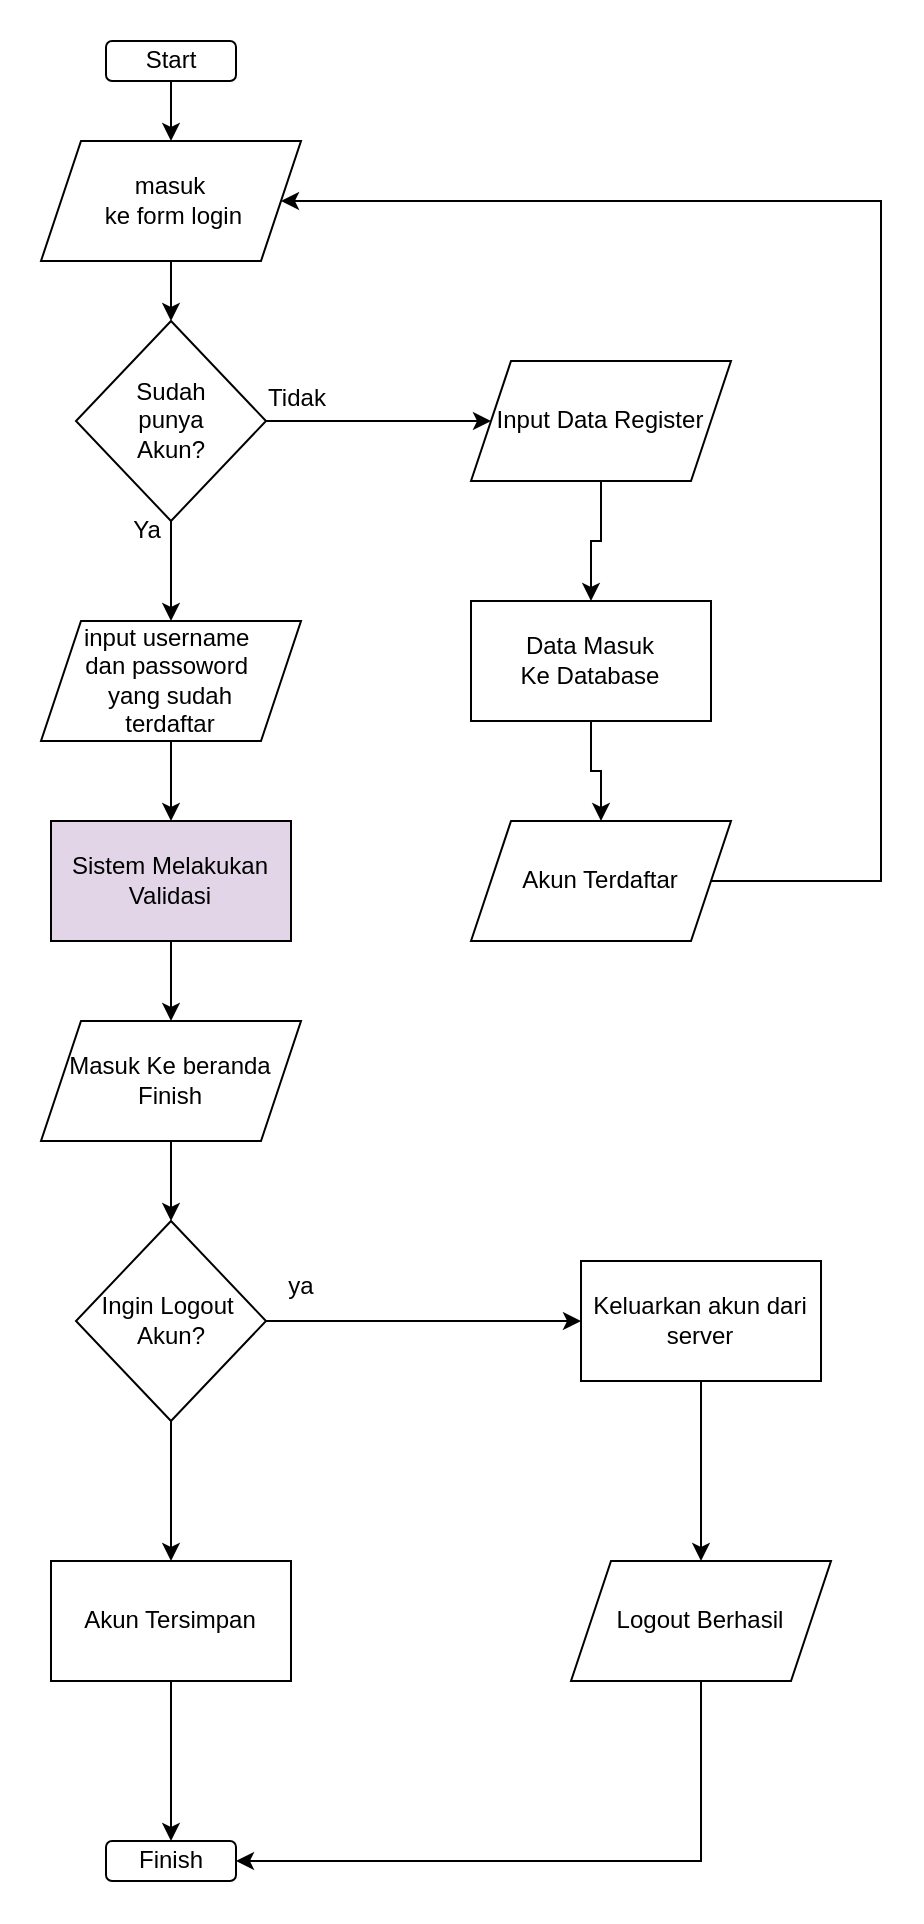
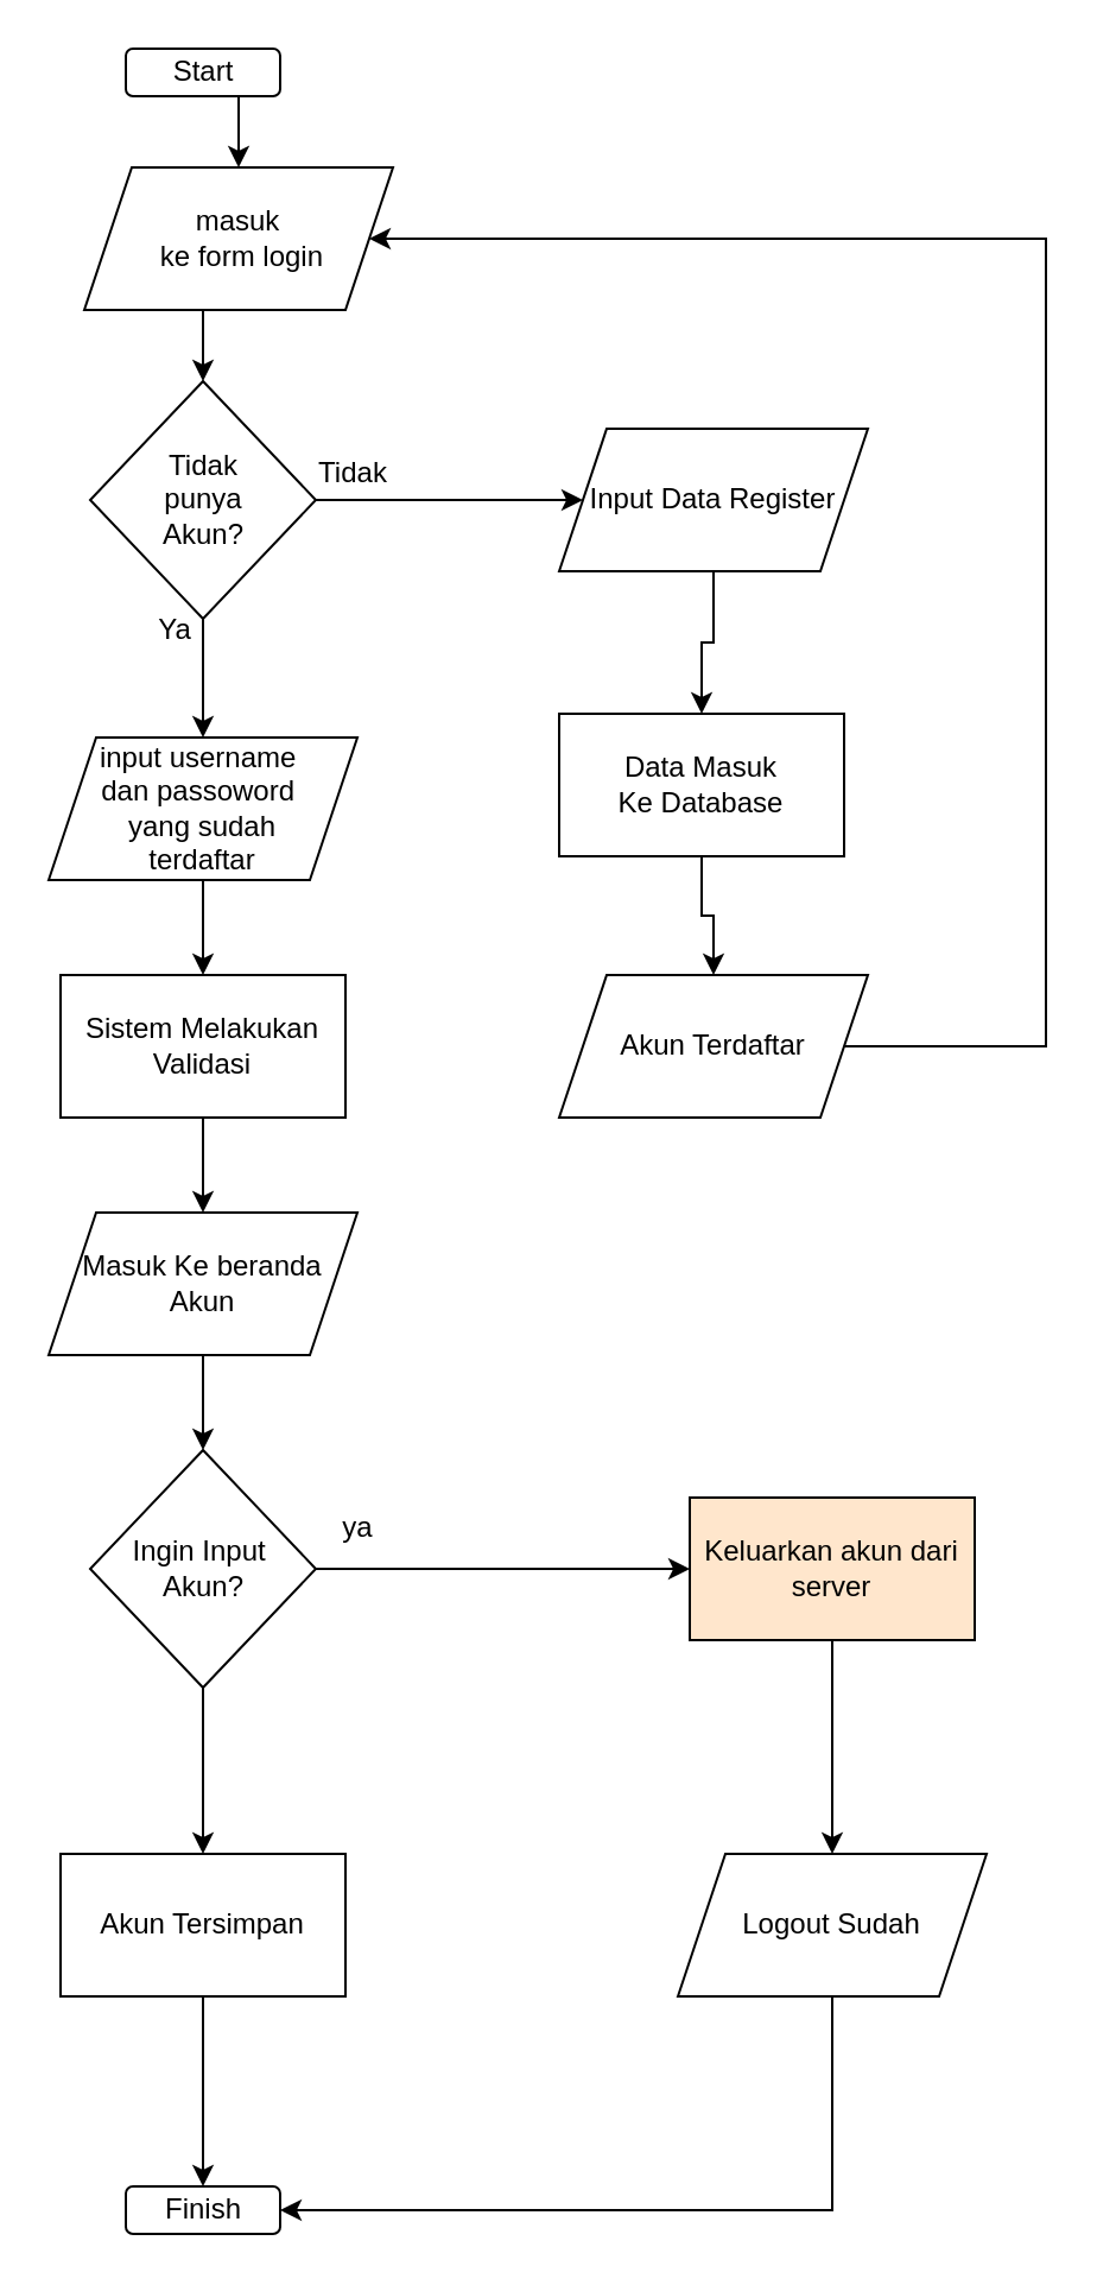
- <mxCell id="6" value="masuk&lt;br&gt;&amp;nbsp;ke form login" style="shape=parallelogram;perimeter=parallelogramPerimeter;whiteSpace=wrap;html=1;fixedSize=1;" vertex="1" parent="1"><mxGeometry x="20" y="70" width="130" height="60" as="geometry" /></mxCell>
+ <mxCell id="6" value="masuk&lt;br&gt;&amp;nbsp;ke form login" style="shape=parallelogram;perimeter=parallelogramPerimeter;whiteSpace=wrap;html=1;fixedSize=1;" vertex="1" parent="1"><mxGeometry x="35" y="70" width="130" height="60" as="geometry" /></mxCell>
- <mxCell id="13" value="Sudah&lt;br&gt;punya&lt;br&gt;Akun?" style="rhombus;whiteSpace=wrap;html=1;" vertex="1" parent="1"><mxGeometry x="37.5" y="160" width="95" height="100" as="geometry" /></mxCell>
+ <mxCell id="13" value="Tidak&lt;br&gt;punya&lt;br&gt;Akun?" style="rhombus;whiteSpace=wrap;html=1;" vertex="1" parent="1"><mxGeometry x="37.5" y="160" width="95" height="100" as="geometry" /></mxCell>
- <mxCell id="10" value="Sistem Melakukan&lt;br&gt;Validasi" style="rounded=0;whiteSpace=wrap;html=1;fillColor=#e1d5e7;" vertex="1" parent="1"><mxGeometry x="25" y="410" width="120" height="60" as="geometry" /></mxCell>
+ <mxCell id="10" value="Sistem Melakukan&lt;br&gt;Validasi" style="rounded=0;whiteSpace=wrap;html=1;" vertex="1" parent="1"><mxGeometry x="25" y="410" width="120" height="60" as="geometry" /></mxCell>
- <mxCell id="23" value="Masuk Ke beranda&lt;br&gt;Finish" style="shape=parallelogram;perimeter=parallelogramPerimeter;whiteSpace=wrap;html=1;fixedSize=1;" vertex="1" parent="1"><mxGeometry x="20" y="510" width="130" height="60" as="geometry" /></mxCell>
+ <mxCell id="23" value="Masuk Ke beranda&lt;br&gt;Akun" style="shape=parallelogram;perimeter=parallelogramPerimeter;whiteSpace=wrap;html=1;fixedSize=1;" vertex="1" parent="1"><mxGeometry x="20" y="510" width="130" height="60" as="geometry" /></mxCell>
- <mxCell id="27" value="Ingin Logout&amp;nbsp;&lt;br&gt;Akun?" style="rhombus;whiteSpace=wrap;html=1;" vertex="1" parent="1"><mxGeometry x="37.5" y="610" width="95" height="100" as="geometry" /></mxCell>
+ <mxCell id="27" value="Ingin Input&amp;nbsp;&lt;br&gt;Akun?" style="rhombus;whiteSpace=wrap;html=1;" vertex="1" parent="1"><mxGeometry x="37.5" y="610" width="95" height="100" as="geometry" /></mxCell>
- <mxCell id="29" value="Keluarkan akun dari server" style="rounded=0;whiteSpace=wrap;html=1;" vertex="1" parent="1"><mxGeometry x="290" y="630" width="120" height="60" as="geometry" /></mxCell>
+ <mxCell id="29" value="Keluarkan akun dari server" style="rounded=0;whiteSpace=wrap;html=1;fillColor=#ffe6cc;" vertex="1" parent="1"><mxGeometry x="290" y="630" width="120" height="60" as="geometry" /></mxCell>
- <mxCell id="31" value="Logout Berhasil" style="shape=parallelogram;perimeter=parallelogramPerimeter;whiteSpace=wrap;html=1;fixedSize=1;" vertex="1" parent="1"><mxGeometry x="285" y="780" width="130" height="60" as="geometry" /></mxCell>
+ <mxCell id="31" value="Logout Sudah" style="shape=parallelogram;perimeter=parallelogramPerimeter;whiteSpace=wrap;html=1;fixedSize=1;" vertex="1" parent="1"><mxGeometry x="285" y="780" width="130" height="60" as="geometry" /></mxCell>
